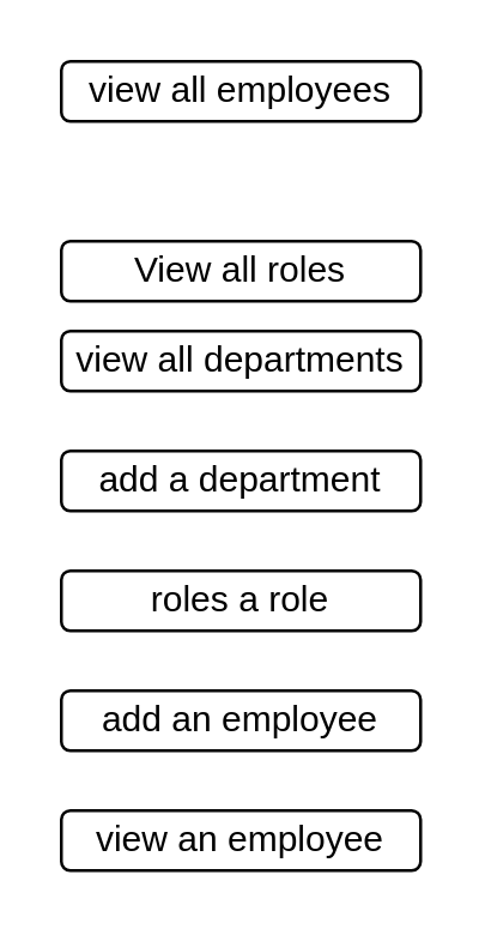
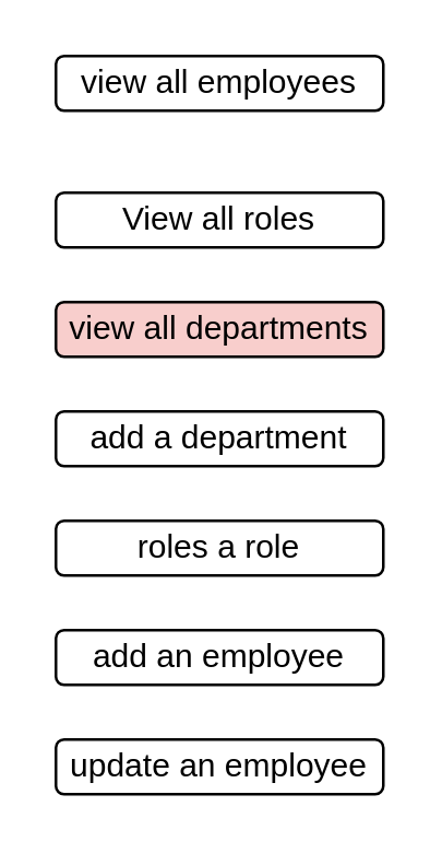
- <mxCell id="3" value="View all roles" style="rounded=1;whiteSpace=wrap;html=1;" vertex="1" parent="1"><mxGeometry x="20" y="80" width="120" height="20" as="geometry" /></mxCell>
+ <mxCell id="3" value="View all roles" style="rounded=1;whiteSpace=wrap;html=1;" vertex="1" parent="1"><mxGeometry x="20" y="70" width="120" height="20" as="geometry" /></mxCell>
- <mxCell id="4" value="view all departments" style="rounded=1;whiteSpace=wrap;html=1;" vertex="1" parent="1"><mxGeometry x="20" y="110" width="120" height="20" as="geometry" /></mxCell>
+ <mxCell id="4" value="view all departments" style="rounded=1;whiteSpace=wrap;html=1;fillColor=#f8cecc;" vertex="1" parent="1"><mxGeometry x="20" y="110" width="120" height="20" as="geometry" /></mxCell>
- <mxCell id="8" value="view an employee" style="rounded=1;whiteSpace=wrap;html=1;" vertex="1" parent="1"><mxGeometry x="20" y="270" width="120" height="20" as="geometry" /></mxCell>
+ <mxCell id="8" value="update an employee" style="rounded=1;whiteSpace=wrap;html=1;" vertex="1" parent="1"><mxGeometry x="20" y="270" width="120" height="20" as="geometry" /></mxCell>
